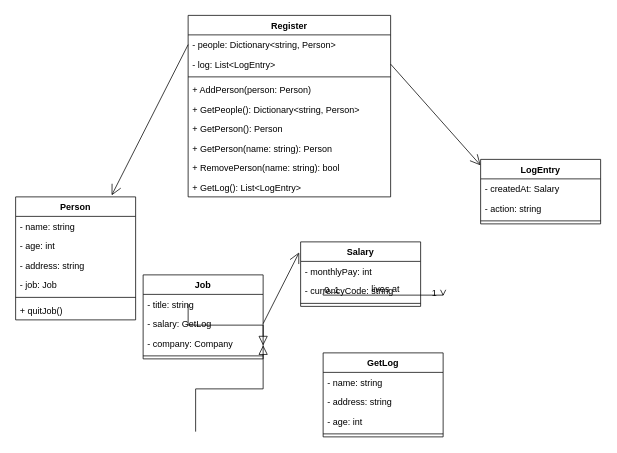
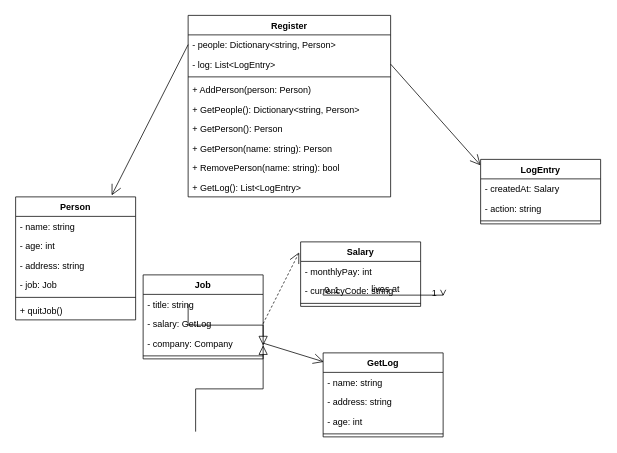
- <mxCell id="12" value="" style="endArrow=open;endFill=1;endSize=12;html=1;exitX=1;exitY=0.5;exitDx=0;exitDy=0;entryX=-0.012;entryY=0.163;entryDx=0;entryDy=0;entryPerimeter=0;" edge="1" parent="1" source="15" target="18"><mxGeometry width="160" relative="1" as="geometry"><mxPoint x="390" y="441" as="sourcePoint" /><mxPoint x="424.96" y="323.984" as="targetPoint" /></mxGeometry></mxCell>
+ <mxCell id="12" value="" style="endArrow=open;endFill=1;endSize=12;html=1;exitX=1;exitY=0.5;exitDx=0;exitDy=0;entryX=-0.012;entryY=0.163;entryDx=0;entryDy=0;entryPerimeter=0;dashed=1;" edge="1" parent="1" source="15" target="18"><mxGeometry width="160" relative="1" as="geometry"><mxPoint x="390" y="441" as="sourcePoint" /><mxPoint x="424.96" y="323.984" as="targetPoint" /></mxGeometry></mxCell>
+ <mxCell id="11" value="" style="endArrow=open;endFill=1;endSize=12;html=1;exitX=1;exitY=0.5;exitDx=0;exitDy=0;entryX=0.006;entryY=0.107;entryDx=0;entryDy=0;entryPerimeter=0;" edge="1" parent="1" source="16" target="22"><mxGeometry width="160" relative="1" as="geometry"><mxPoint x="190" y="389" as="sourcePoint" /><mxPoint x="230" y="365.008" as="targetPoint" /></mxGeometry></mxCell>
